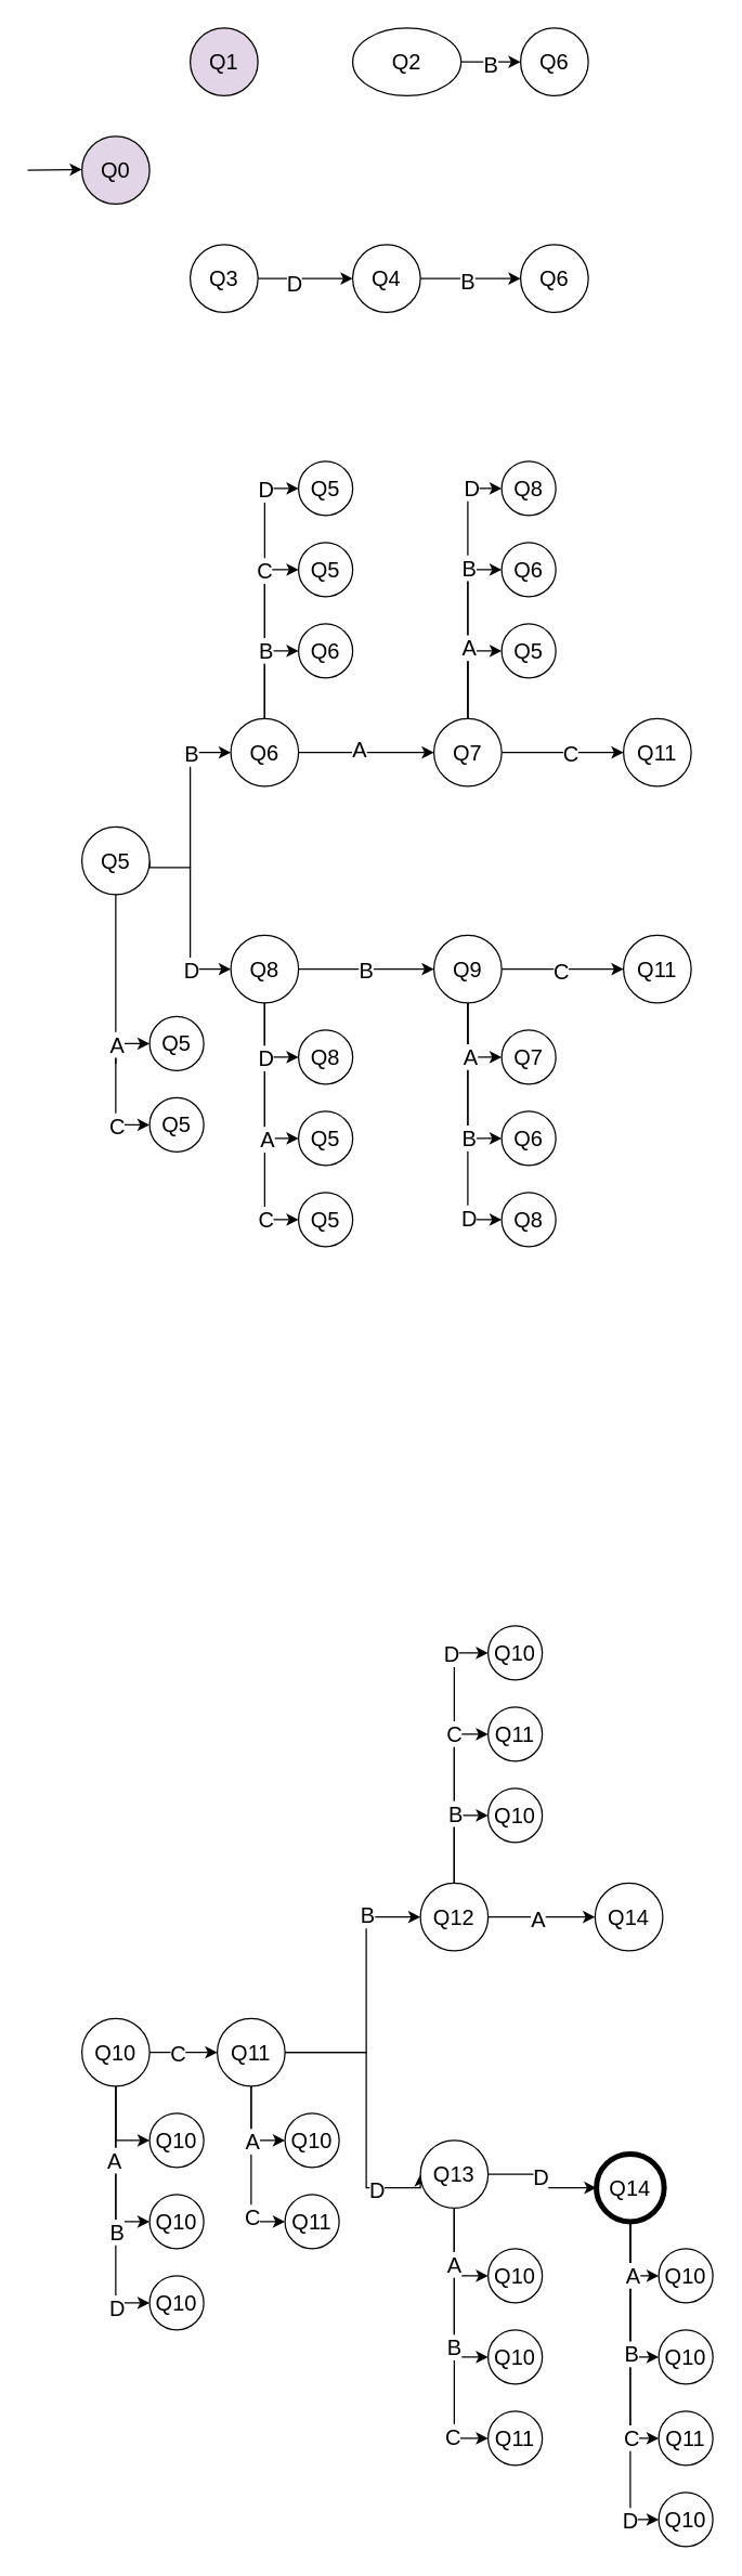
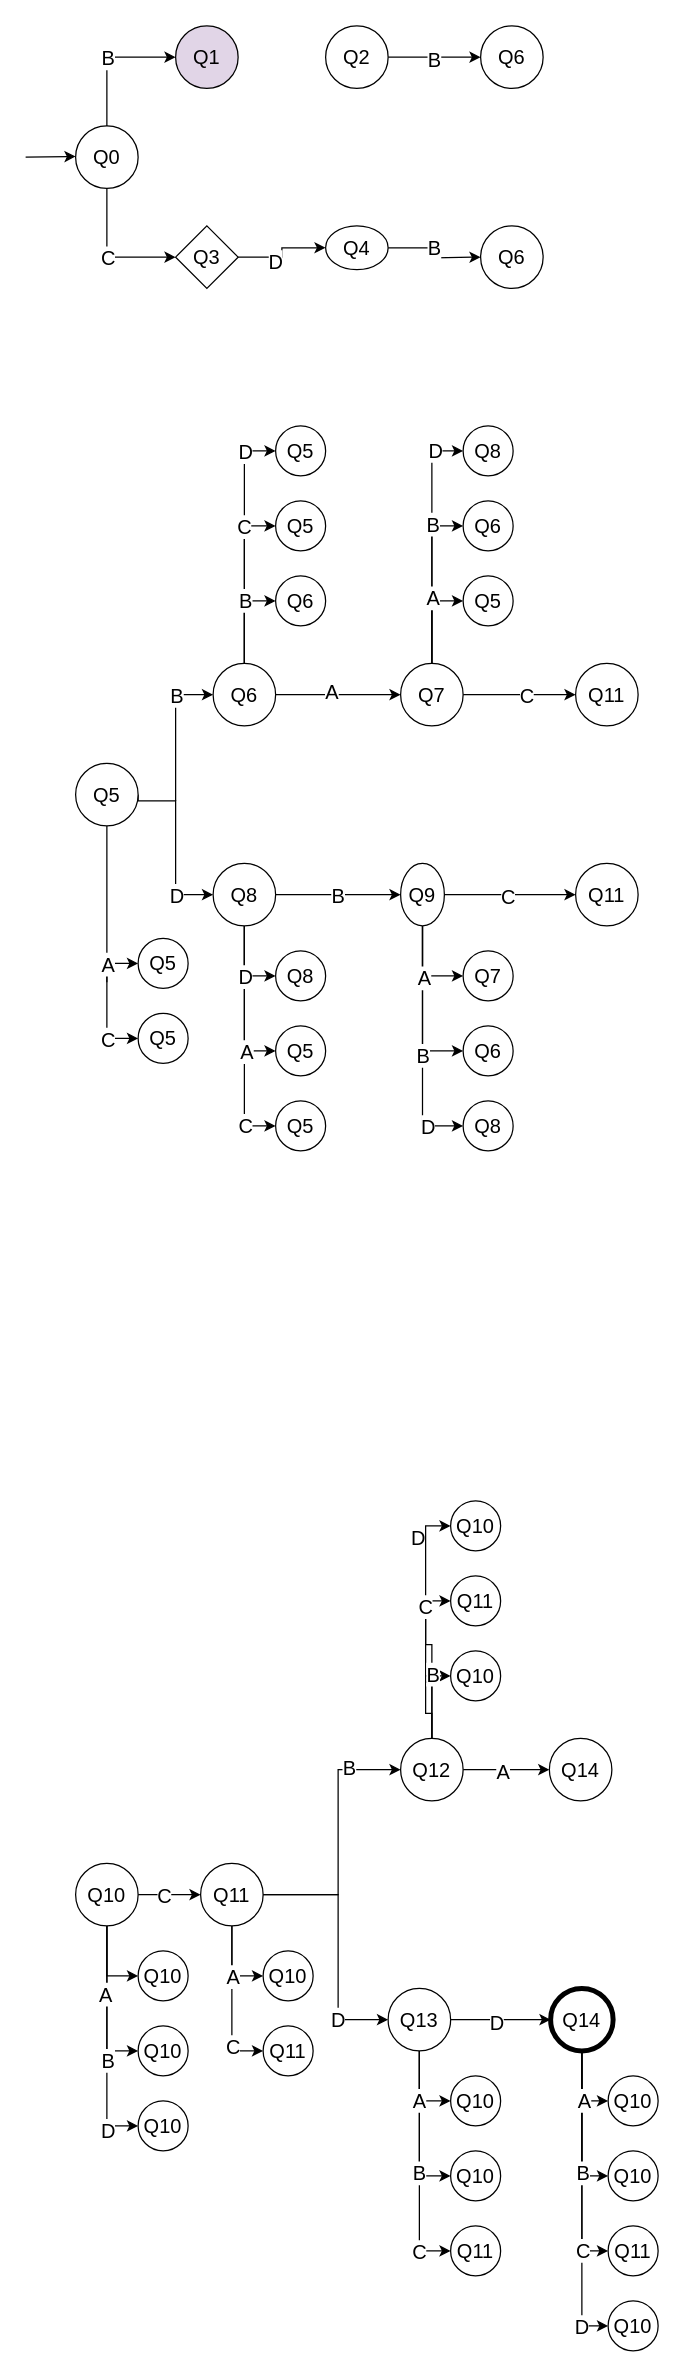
- <mxCell id="13" value="&lt;font style=&quot;font-size: 16px;&quot;&gt;Q2&lt;/font&gt;" style="ellipse;whiteSpace=wrap;html=1;aspect=fixed;fontSize=16;" vertex="1" parent="1"><mxGeometry x="260" y="20" width="80" height="50" as="geometry" /></mxCell>
+ <mxCell id="13" value="&lt;font style=&quot;font-size: 16px;&quot;&gt;Q2&lt;/font&gt;" style="ellipse;whiteSpace=wrap;html=1;aspect=fixed;fontSize=16;" vertex="1" parent="1"><mxGeometry x="260" y="20" width="50" height="50" as="geometry" /></mxCell>
+ <mxCell id="2" style="edgeStyle=orthogonalEdgeStyle;rounded=0;orthogonalLoop=1;jettySize=auto;html=1;exitX=0.5;exitY=0;exitDx=0;exitDy=0;entryX=0;entryY=0.5;entryDx=0;entryDy=0;fontSize=16;" edge="1" parent="1" source="6" target="7"><mxGeometry relative="1" as="geometry" /></mxCell>
+ <mxCell id="3" value="B" style="edgeLabel;html=1;align=center;verticalAlign=middle;resizable=0;points=[];fontSize=16;" vertex="1" connectable="0" parent="2"><mxGeometry x="0.091" y="-3" relative="1" as="geometry"><mxPoint x="-5" y="-3" as="offset" /></mxGeometry></mxCell>
- <mxCell id="6" value="Q0" style="ellipse;whiteSpace=wrap;html=1;aspect=fixed;fontSize=16;fillColor=#e1d5e7;" vertex="1" parent="1"><mxGeometry x="60" y="100" width="50" height="50" as="geometry" /></mxCell>
+ <mxCell id="6" value="Q0" style="ellipse;whiteSpace=wrap;html=1;aspect=fixed;fontSize=16;" vertex="1" parent="1"><mxGeometry x="60" y="100" width="50" height="50" as="geometry" /></mxCell>
+ <mxCell id="4" style="edgeStyle=orthogonalEdgeStyle;rounded=0;orthogonalLoop=1;jettySize=auto;html=1;exitX=0.5;exitY=1;exitDx=0;exitDy=0;entryX=0;entryY=0.5;entryDx=0;entryDy=0;fontSize=16;" edge="1" parent="1" source="6" target="10"><mxGeometry relative="1" as="geometry" /></mxCell>
+ <mxCell id="5" value="C" style="edgeLabel;html=1;align=center;verticalAlign=middle;resizable=0;points=[];fontSize=16;" vertex="1" connectable="0" parent="4"><mxGeometry x="-0.054" y="-1" relative="1" as="geometry"><mxPoint x="1" y="3" as="offset" /></mxGeometry></mxCell>
- <mxCell id="10" value="Q3" style="ellipse;whiteSpace=wrap;html=1;aspect=fixed;fontSize=16;" vertex="1" parent="1"><mxGeometry x="140" y="180" width="50" height="50" as="geometry" /></mxCell>
+ <mxCell id="10" value="Q3" style="rhombus;whiteSpace=wrap;html=1;aspect=fixed;fontSize=16;" vertex="1" parent="1"><mxGeometry x="140" y="180" width="50" height="50" as="geometry" /></mxCell>
- <mxCell id="17" value="&lt;font style=&quot;font-size: 16px;&quot;&gt;Q4&lt;/font&gt;" style="ellipse;whiteSpace=wrap;html=1;aspect=fixed;fontSize=16;" vertex="1" parent="1"><mxGeometry x="260" y="180" width="50" height="50" as="geometry" /></mxCell>
+ <mxCell id="17" value="&lt;font style=&quot;font-size: 16px;&quot;&gt;Q4&lt;/font&gt;" style="ellipse;whiteSpace=wrap;html=1;aspect=fixed;fontSize=16;" vertex="1" parent="1"><mxGeometry x="260" y="180" width="50" height="35" as="geometry" /></mxCell>
- <mxCell id="63" value="&lt;font style=&quot;font-size: 16px;&quot;&gt;Q9&lt;/font&gt;" style="ellipse;whiteSpace=wrap;html=1;aspect=fixed;fontSize=16;" vertex="1" parent="1"><mxGeometry x="320" y="690" width="50" height="50" as="geometry" /></mxCell>
+ <mxCell id="63" value="&lt;font style=&quot;font-size: 16px;&quot;&gt;Q9&lt;/font&gt;" style="ellipse;whiteSpace=wrap;html=1;aspect=fixed;fontSize=16;" vertex="1" parent="1"><mxGeometry x="320" y="690" width="35" height="50" as="geometry" /></mxCell>
- <mxCell id="116" value="&lt;font style=&quot;font-size: 16px;&quot;&gt;Q12&lt;/font&gt;" style="ellipse;whiteSpace=wrap;html=1;aspect=fixed;fontSize=16;" vertex="1" parent="1"><mxGeometry x="310" y="1390" width="50" height="50" as="geometry" /></mxCell>
+ <mxCell id="116" value="&lt;font style=&quot;font-size: 16px;&quot;&gt;Q12&lt;/font&gt;" style="ellipse;whiteSpace=wrap;html=1;aspect=fixed;fontSize=16;" vertex="1" parent="1"><mxGeometry x="320" y="1390" width="50" height="50" as="geometry" /></mxCell>
- <mxCell id="107" value="Q13" style="ellipse;whiteSpace=wrap;html=1;aspect=fixed;fontSize=16;" vertex="1" parent="1"><mxGeometry x="310" y="1580" width="50" height="50" as="geometry" /></mxCell>
+ <mxCell id="107" value="Q13" style="ellipse;whiteSpace=wrap;html=1;aspect=fixed;fontSize=16;" vertex="1" parent="1"><mxGeometry x="310" y="1590" width="50" height="50" as="geometry" /></mxCell>
